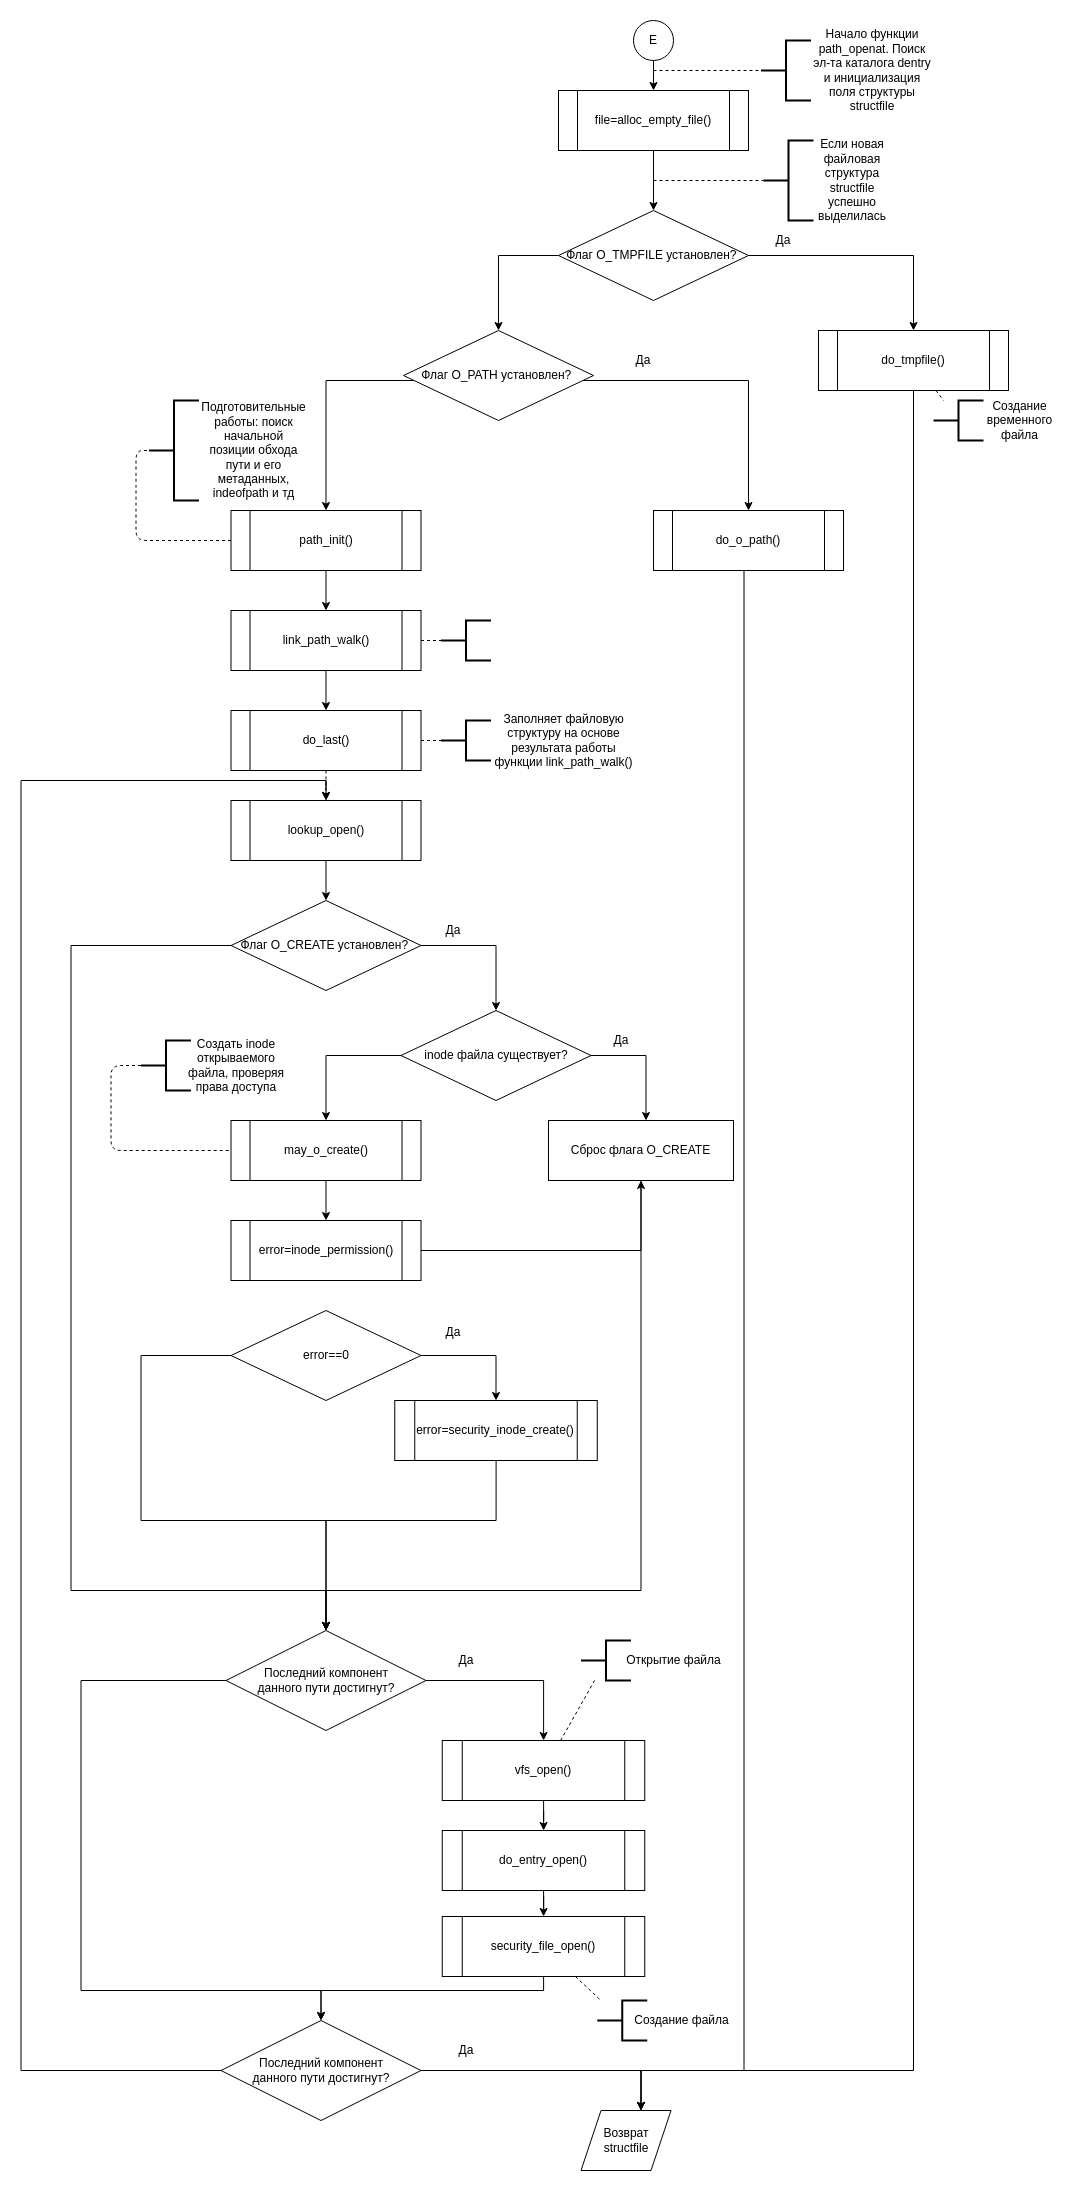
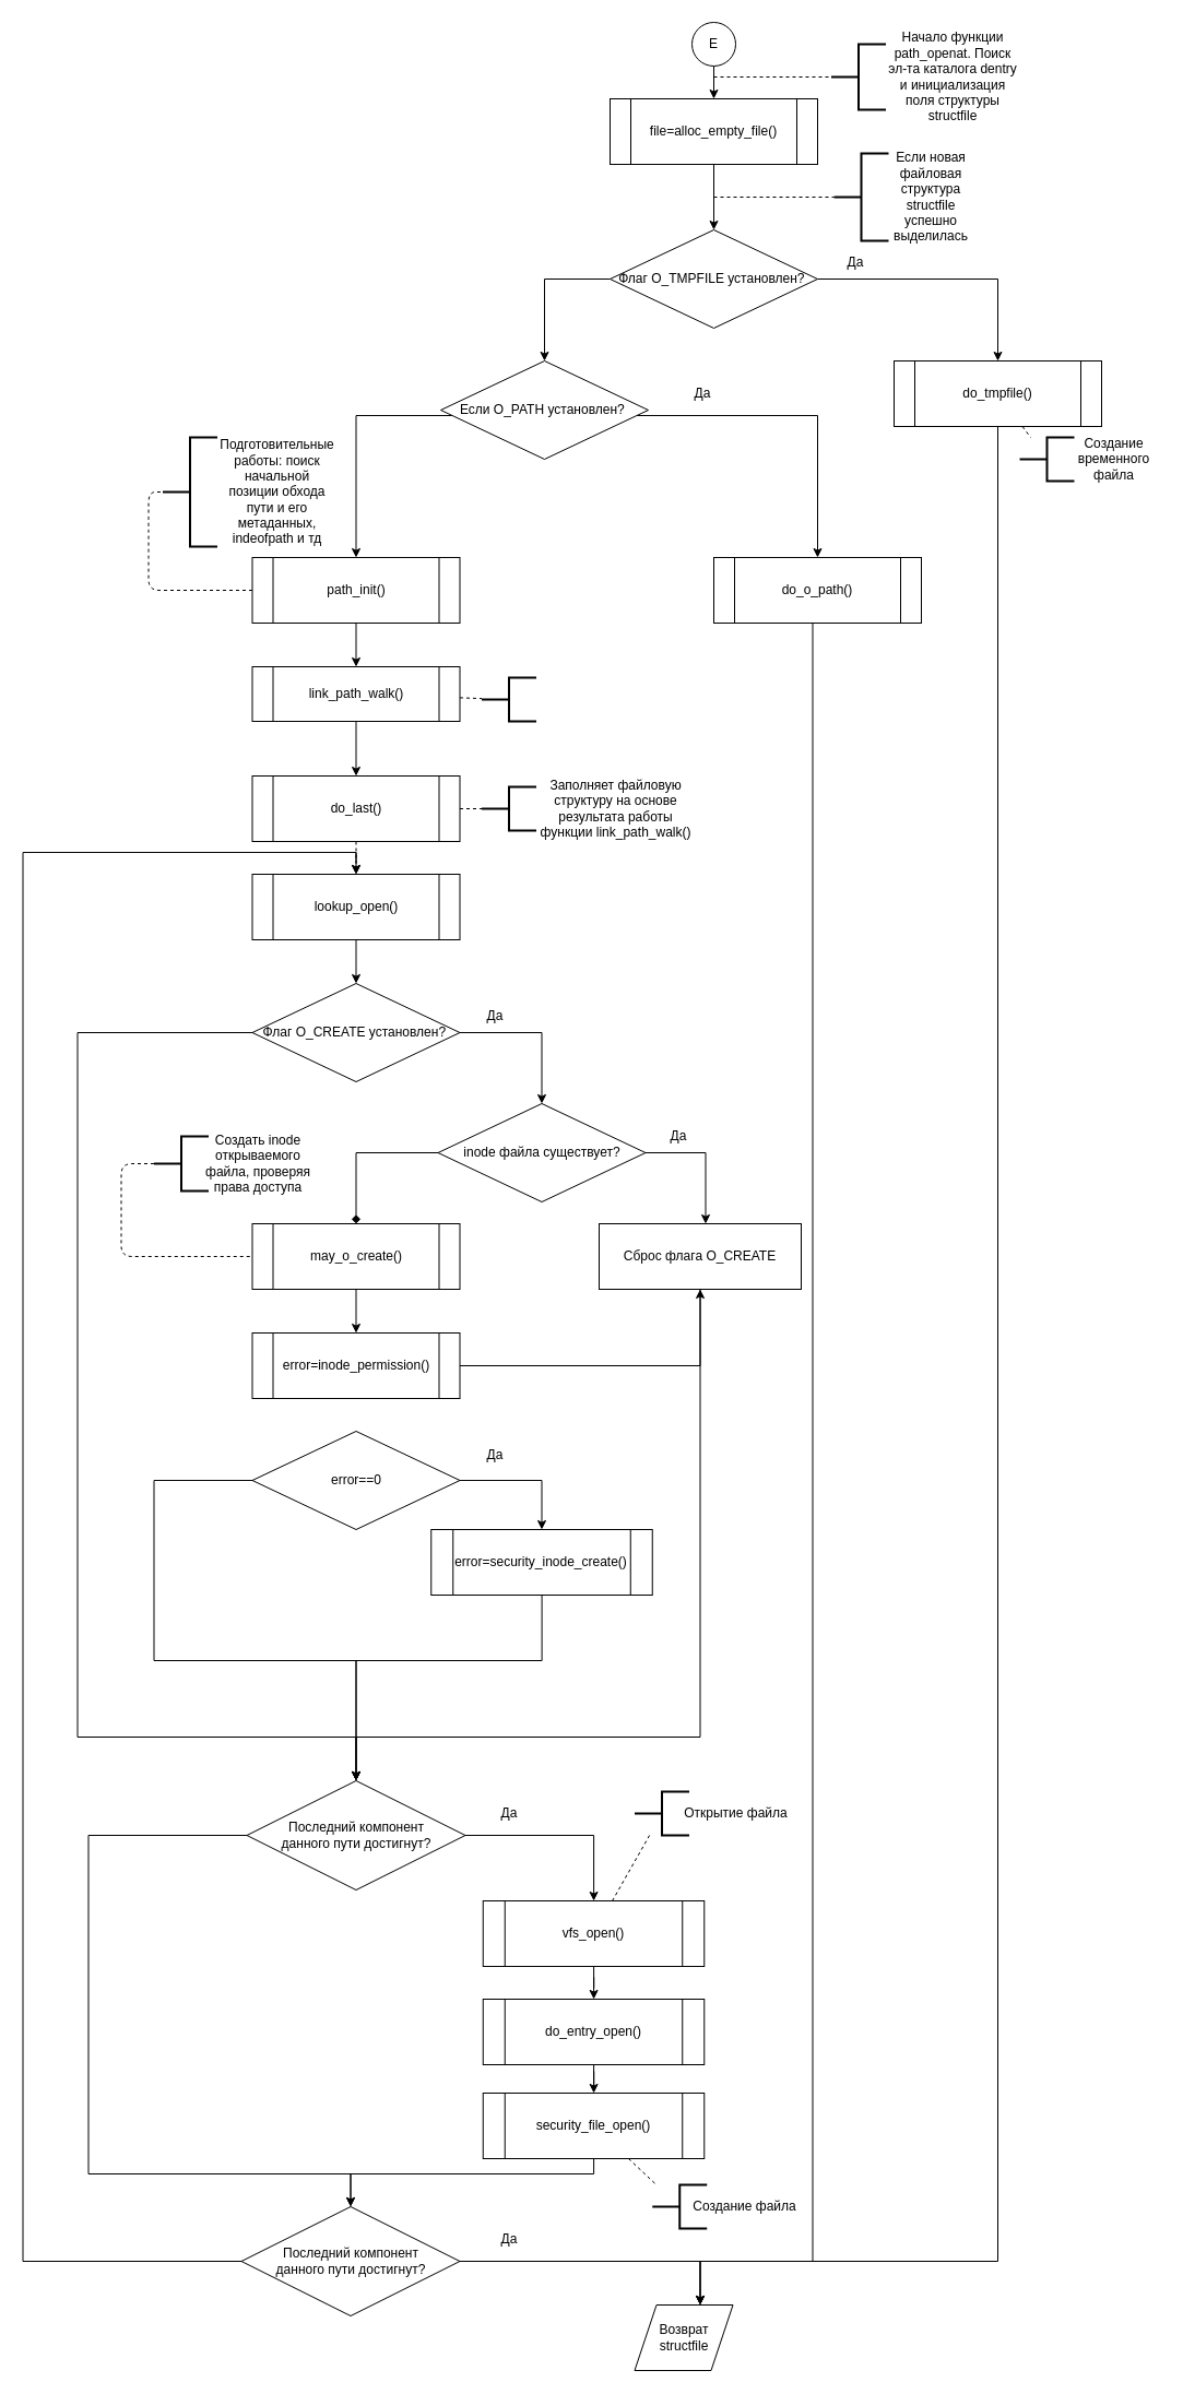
- <mxCell id="23" value="&lt;font style=&quot;font-size: 12px&quot;&gt;Флаг O_PATH установлен?&amp;nbsp;&lt;/font&gt;" style="rhombus;whiteSpace=wrap;html=1;" vertex="1" parent="1"><mxGeometry x="403" y="330" width="190" height="90" as="geometry" /></mxCell>
+ <mxCell id="23" value="&lt;font style=&quot;font-size: 12px&quot;&gt;Если O_PATH установлен?&amp;nbsp;&lt;/font&gt;" style="rhombus;whiteSpace=wrap;html=1;" vertex="1" parent="1"><mxGeometry x="403" y="330" width="190" height="90" as="geometry" /></mxCell>
- <mxCell id="33" value="link_path_walk()" style="shape=process;whiteSpace=wrap;html=1;backgroundOutline=1;" vertex="1" parent="1"><mxGeometry x="230.5" y="610" width="190" height="60" as="geometry" /></mxCell>
+ <mxCell id="33" value="link_path_walk()" style="shape=process;whiteSpace=wrap;html=1;backgroundOutline=1;" vertex="1" parent="1"><mxGeometry x="230.5" y="610" width="190" height="50" as="geometry" /></mxCell>
- <mxCell id="47" style="edgeStyle=orthogonalEdgeStyle;rounded=0;orthogonalLoop=1;jettySize=auto;html=1;" edge="1" parent="1" source="48" target="54"><mxGeometry relative="1" as="geometry"><Array as="points"><mxPoint x="325.5" y="1055" /></Array></mxGeometry></mxCell>
+ <mxCell id="47" style="edgeStyle=orthogonalEdgeStyle;rounded=0;orthogonalLoop=1;jettySize=auto;html=1;endArrow=diamond;" edge="1" parent="1" source="48" target="54"><mxGeometry relative="1" as="geometry"><Array as="points"><mxPoint x="325.5" y="1055" /></Array></mxGeometry></mxCell>
